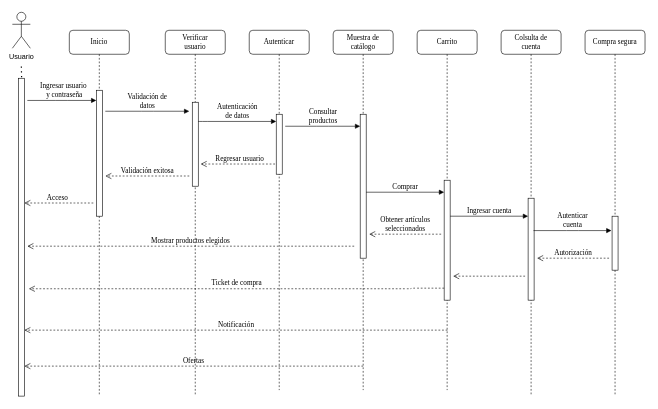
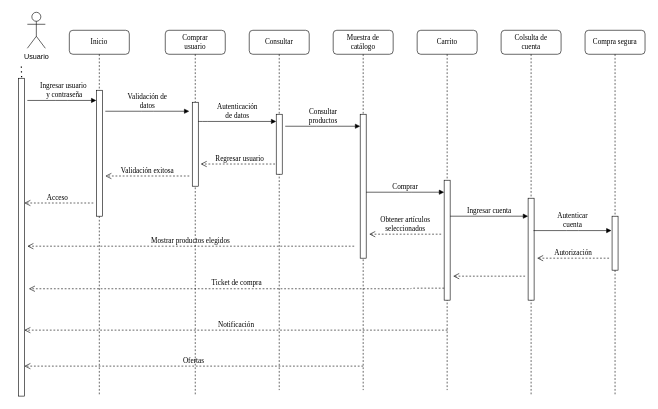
- <mxCell id="27" value="Usuario" style="shape=umlActor;verticalLabelPosition=bottom;verticalAlign=top;html=1;" vertex="1" parent="1"><mxGeometry x="20" y="20" width="30" height="60" as="geometry" /></mxCell>
+ <mxCell id="27" value="Usuario" style="shape=umlActor;verticalLabelPosition=bottom;verticalAlign=top;html=1;" vertex="1" parent="1"><mxGeometry x="45" y="20" width="30" height="60" as="geometry" /></mxCell>
- <mxCell id="6" value="Verificar&lt;br&gt;usuario" style="shape=umlLifeline;perimeter=lifelinePerimeter;whiteSpace=wrap;html=1;container=1;collapsible=0;recursiveResize=0;outlineConnect=0;rounded=1;shadow=0;comic=0;labelBackgroundColor=none;strokeWidth=1;fontFamily=Verdana;fontSize=12;align=center;" parent="1" vertex="1"><mxGeometry x="275" y="50" width="100" height="610" as="geometry" /></mxCell>
+ <mxCell id="6" value="Comprar&lt;br&gt;usuario" style="shape=umlLifeline;perimeter=lifelinePerimeter;whiteSpace=wrap;html=1;container=1;collapsible=0;recursiveResize=0;outlineConnect=0;rounded=1;shadow=0;comic=0;labelBackgroundColor=none;strokeWidth=1;fontFamily=Verdana;fontSize=12;align=center;" parent="1" vertex="1"><mxGeometry x="275" y="50" width="100" height="610" as="geometry" /></mxCell>
- <mxCell id="9" value="Autenticar" style="shape=umlLifeline;perimeter=lifelinePerimeter;whiteSpace=wrap;html=1;container=1;collapsible=0;recursiveResize=0;outlineConnect=0;rounded=1;shadow=0;comic=0;labelBackgroundColor=none;strokeWidth=1;fontFamily=Verdana;fontSize=12;align=center;" parent="1" vertex="1"><mxGeometry x="415" y="50" width="100" height="600" as="geometry" /></mxCell>
+ <mxCell id="9" value="Consultar" style="shape=umlLifeline;perimeter=lifelinePerimeter;whiteSpace=wrap;html=1;container=1;collapsible=0;recursiveResize=0;outlineConnect=0;rounded=1;shadow=0;comic=0;labelBackgroundColor=none;strokeWidth=1;fontFamily=Verdana;fontSize=12;align=center;" parent="1" vertex="1"><mxGeometry x="415" y="50" width="100" height="600" as="geometry" /></mxCell>
